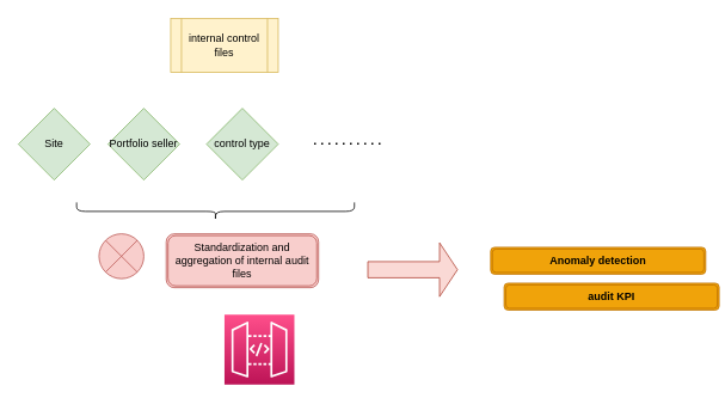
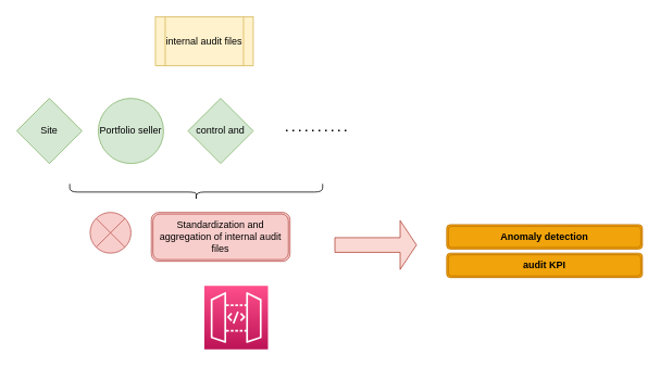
- <mxCell id="2" value="internal control files" style="shape=process;whiteSpace=wrap;html=1;backgroundOutline=1;fillColor=#fff2cc;strokeColor=#d6b656;" parent="1" vertex="1"><mxGeometry x="190" y="20" width="120" height="60" as="geometry" /></mxCell>
+ <mxCell id="2" value="internal audit files" style="shape=process;whiteSpace=wrap;html=1;backgroundOutline=1;fillColor=#fff2cc;strokeColor=#d6b656;" parent="1" vertex="1"><mxGeometry x="190" y="20" width="120" height="60" as="geometry" /></mxCell>
- <mxCell id="4" value="Portfolio seller" style="rhombus;whiteSpace=wrap;html=1;fillColor=#d5e8d4;strokeColor=#82b366;" parent="1" vertex="1"><mxGeometry x="120" y="120" width="80" height="80" as="geometry" /></mxCell>
+ <mxCell id="4" value="Portfolio seller" style="ellipse;whiteSpace=wrap;html=1;fillColor=#d5e8d4;strokeColor=#82b366;" parent="1" vertex="1"><mxGeometry x="120" y="120" width="80" height="80" as="geometry" /></mxCell>
- <mxCell id="5" value="control type" style="rhombus;whiteSpace=wrap;html=1;fillColor=#d5e8d4;strokeColor=#82b366;" parent="1" vertex="1"><mxGeometry x="230" y="120" width="80" height="80" as="geometry" /></mxCell>
+ <mxCell id="5" value="control and" style="rhombus;whiteSpace=wrap;html=1;fillColor=#d5e8d4;strokeColor=#82b366;" parent="1" vertex="1"><mxGeometry x="230" y="120" width="80" height="80" as="geometry" /></mxCell>
- <mxCell id="12" value="&lt;b&gt;audit KPI&lt;/b&gt;" style="shape=ext;double=1;rounded=1;whiteSpace=wrap;html=1;fillColor=#f0a30a;fontColor=#000000;strokeColor=#BD7000;" parent="1" vertex="1"><mxGeometry x="562" y="315" width="240" height="30" as="geometry" /></mxCell>
+ <mxCell id="12" value="&lt;b&gt;audit KPI&lt;/b&gt;" style="shape=ext;double=1;rounded=1;whiteSpace=wrap;html=1;fillColor=#f0a30a;fontColor=#000000;strokeColor=#BD7000;" parent="1" vertex="1"><mxGeometry x="547" y="310" width="240" height="30" as="geometry" /></mxCell>
